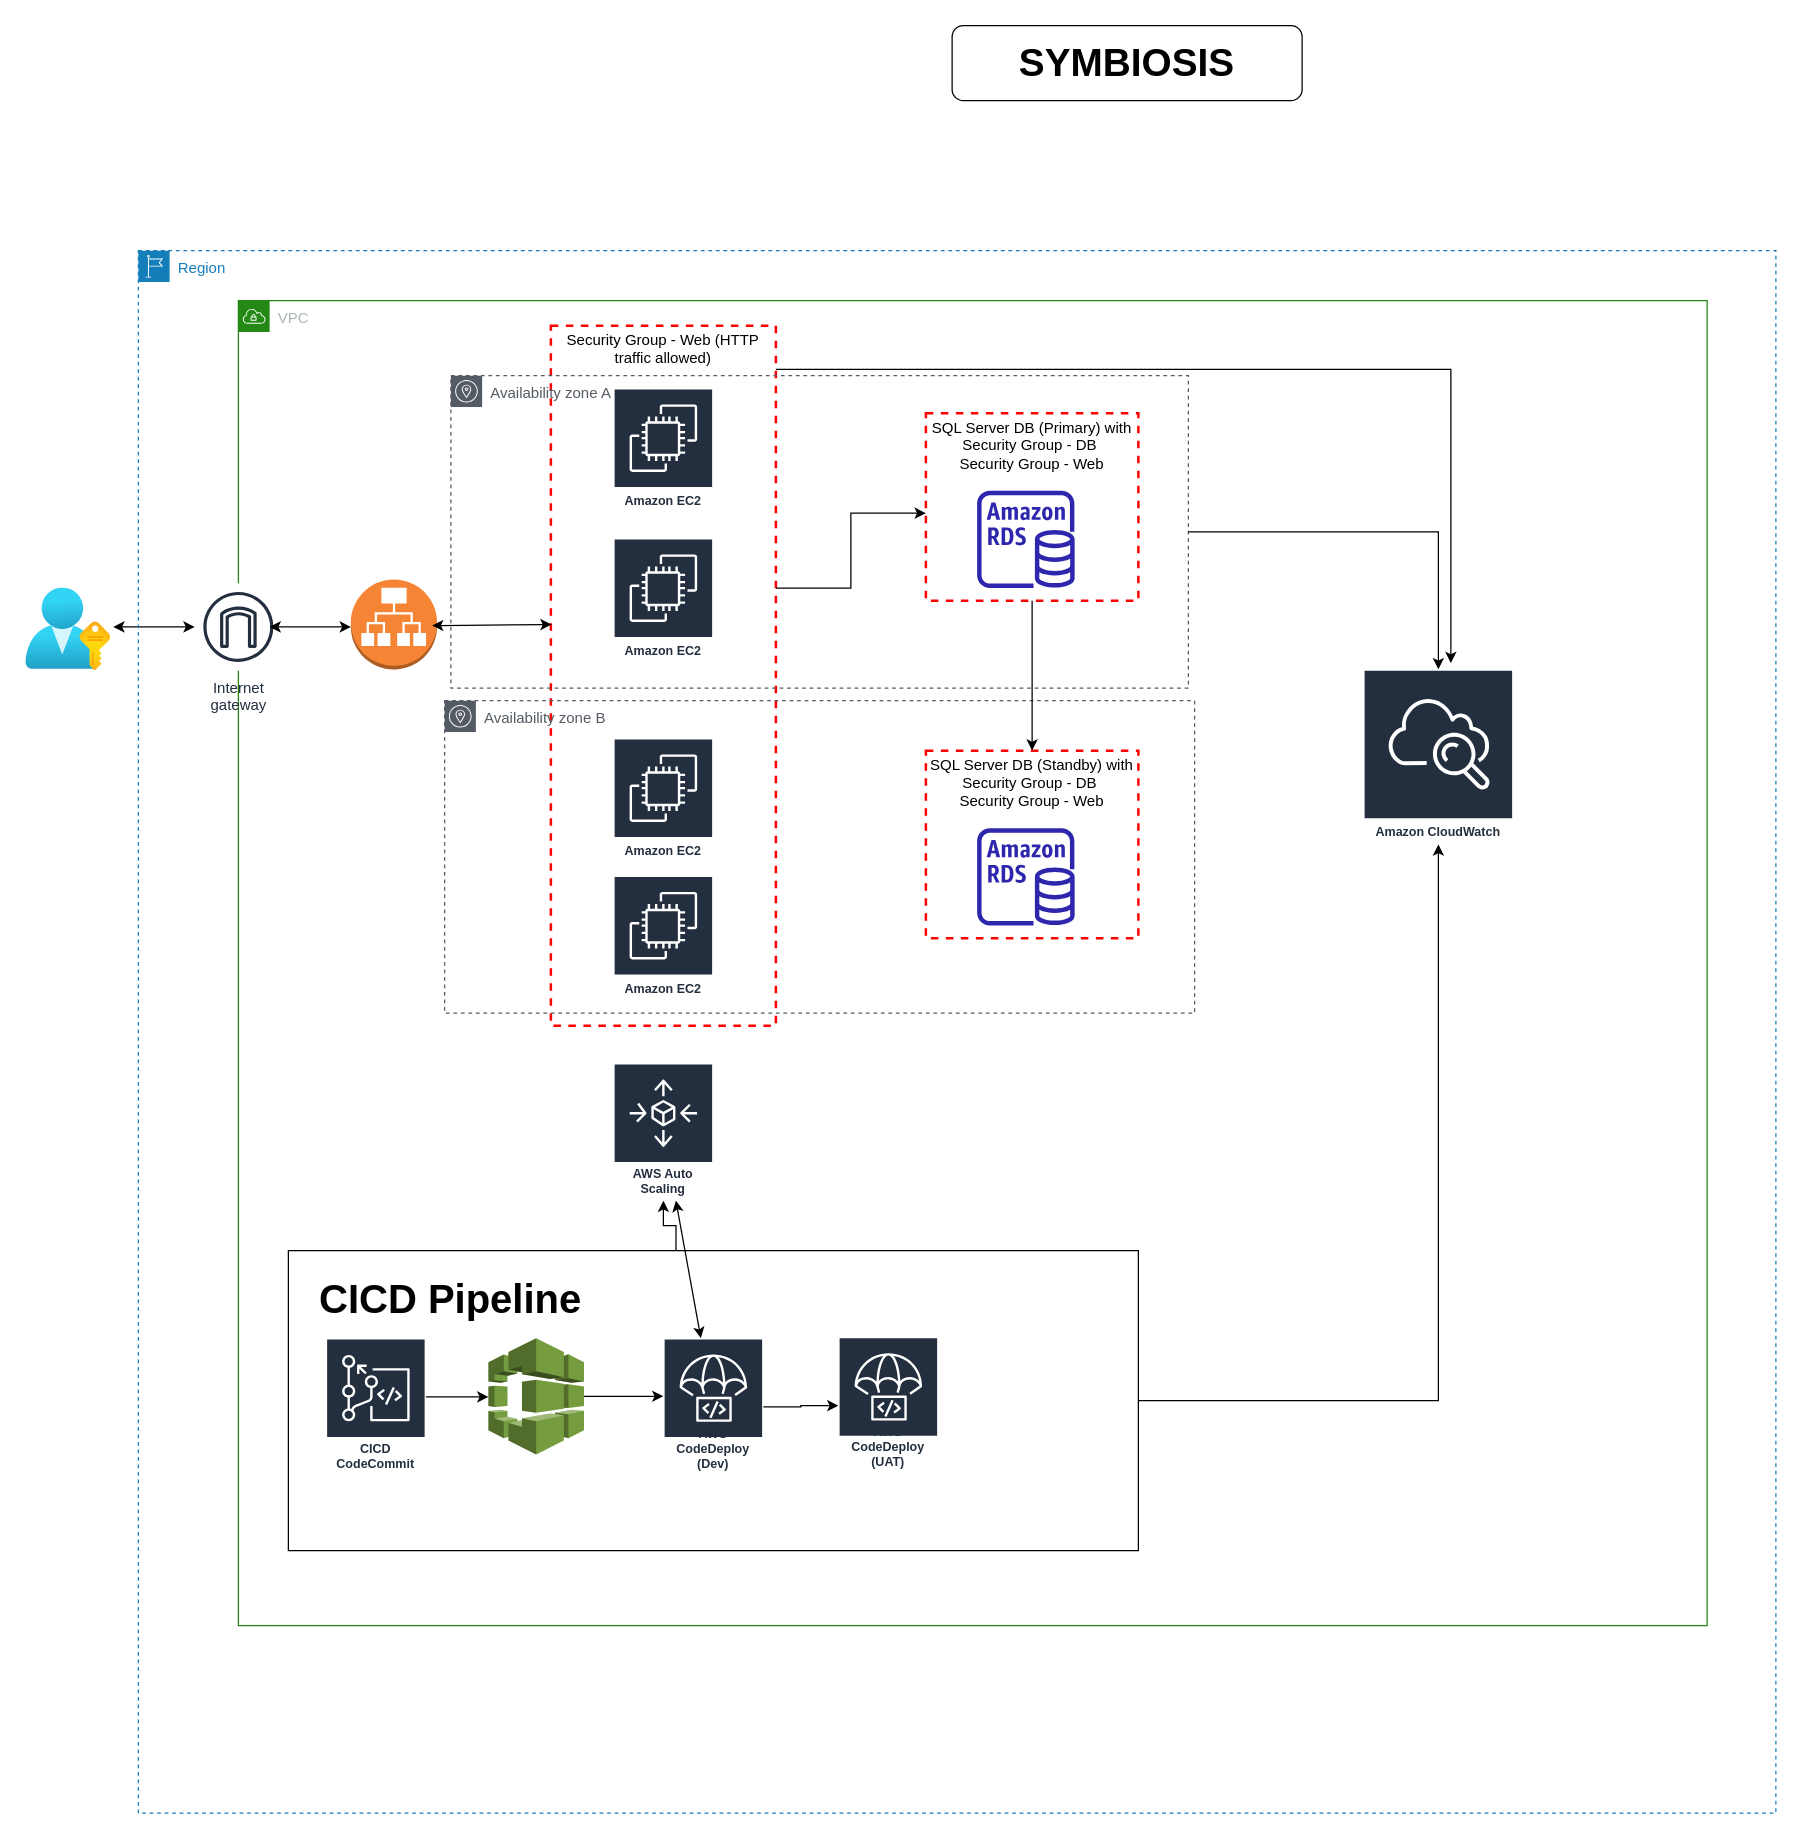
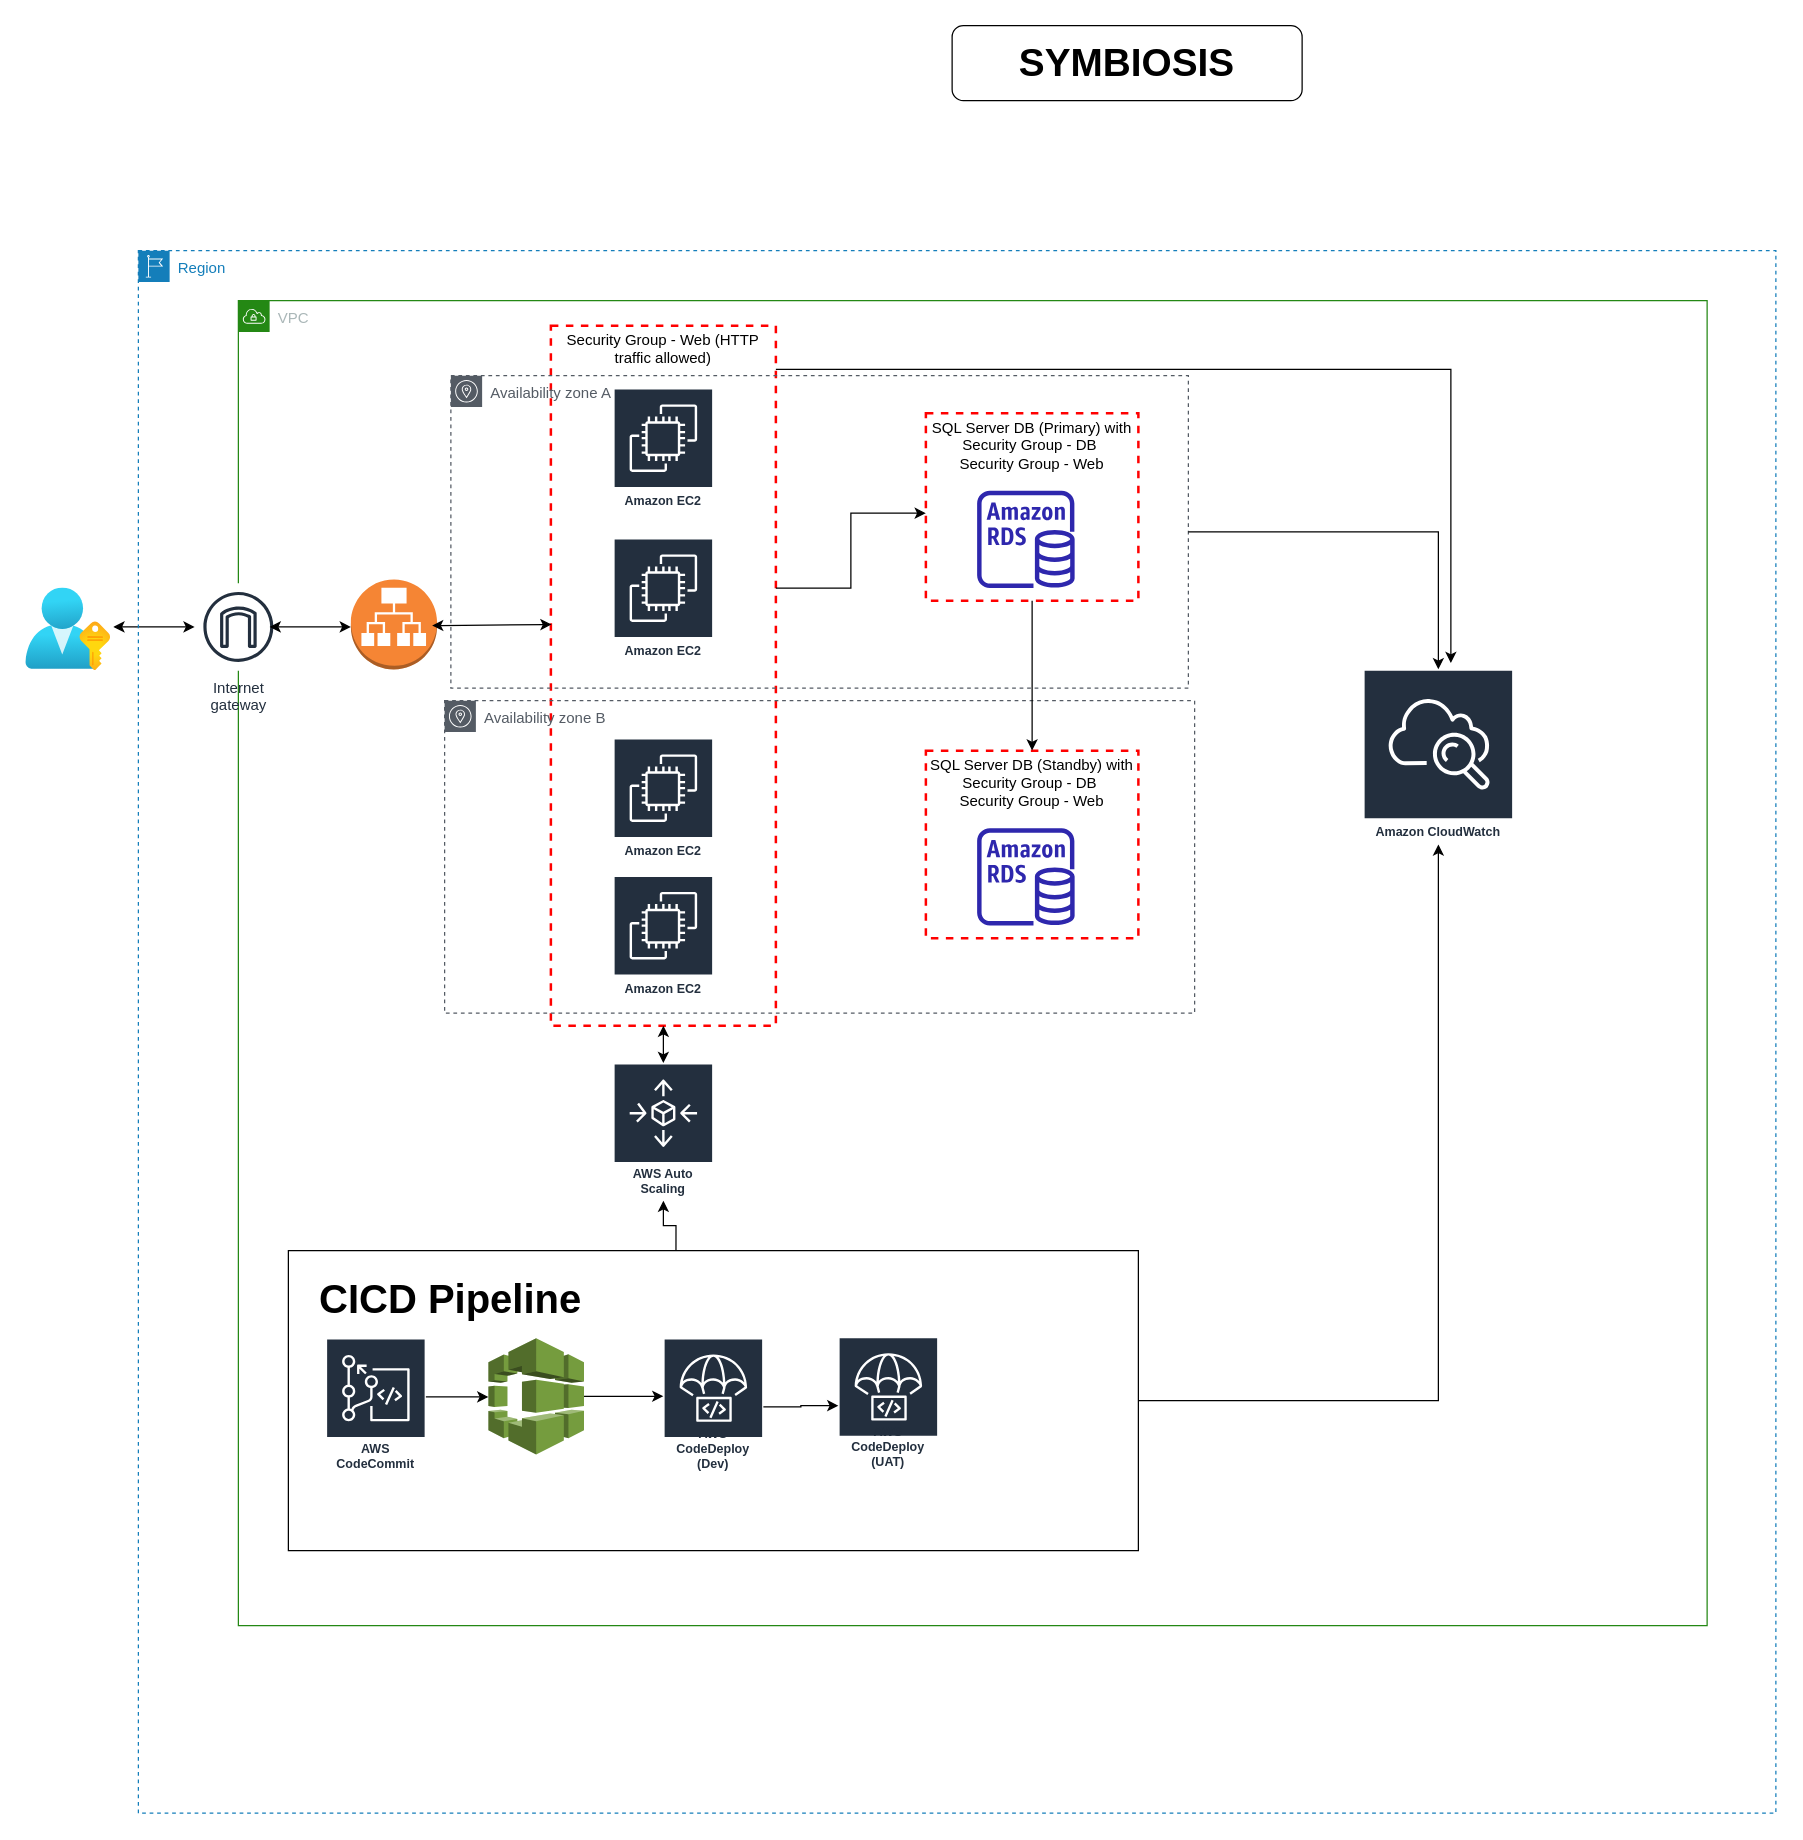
- <mxCell id="8" value="" style="endArrow=classic;startArrow=classic;html=1;rounded=0;" edge="1" parent="2" source="7" target="28"><mxGeometry width="50" height="50" relative="1" as="geometry"><mxPoint x="390" y="640" as="sourcePoint" /><mxPoint x="440" y="590" as="targetPoint" /></mxGeometry></mxCell>
+ <mxCell id="8" value="" style="endArrow=classic;startArrow=classic;html=1;rounded=0;entryX=0.5;entryY=1;entryDx=0;entryDy=0;" edge="1" parent="2" source="7" target="4"><mxGeometry width="50" height="50" relative="1" as="geometry"><mxPoint x="390" y="640" as="sourcePoint" /><mxPoint x="440" y="590" as="targetPoint" /></mxGeometry></mxCell>
- <mxCell id="27" value="CICD CodeCommit" style="sketch=0;outlineConnect=0;fontColor=#232F3E;gradientColor=none;strokeColor=#ffffff;fillColor=#232F3E;dashed=0;verticalLabelPosition=middle;verticalAlign=bottom;align=center;html=1;whiteSpace=wrap;fontSize=10;fontStyle=1;spacing=3;shape=mxgraph.aws4.productIcon;prIcon=mxgraph.aws4.codecommit;" vertex="1" parent="25"><mxGeometry x="150" y="870" width="80" height="110" as="geometry" /></mxCell>
+ <mxCell id="27" value="AWS CodeCommit" style="sketch=0;outlineConnect=0;fontColor=#232F3E;gradientColor=none;strokeColor=#ffffff;fillColor=#232F3E;dashed=0;verticalLabelPosition=middle;verticalAlign=bottom;align=center;html=1;whiteSpace=wrap;fontSize=10;fontStyle=1;spacing=3;shape=mxgraph.aws4.productIcon;prIcon=mxgraph.aws4.codecommit;" vertex="1" parent="25"><mxGeometry x="150" y="870" width="80" height="110" as="geometry" /></mxCell>
